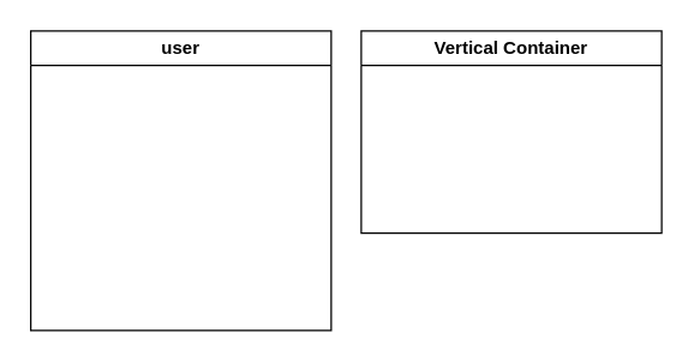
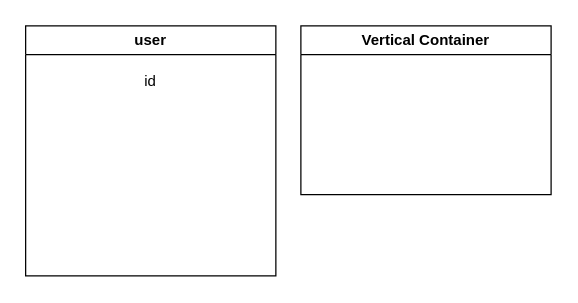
+ <mxCell id="3" value="id" style="text;html=1;strokeColor=none;fillColor=none;align=center;verticalAlign=middle;whiteSpace=wrap;rounded=0;" vertex="1" parent="2"><mxGeometry y="30" width="200" height="30" as="geometry" /></mxCell>
